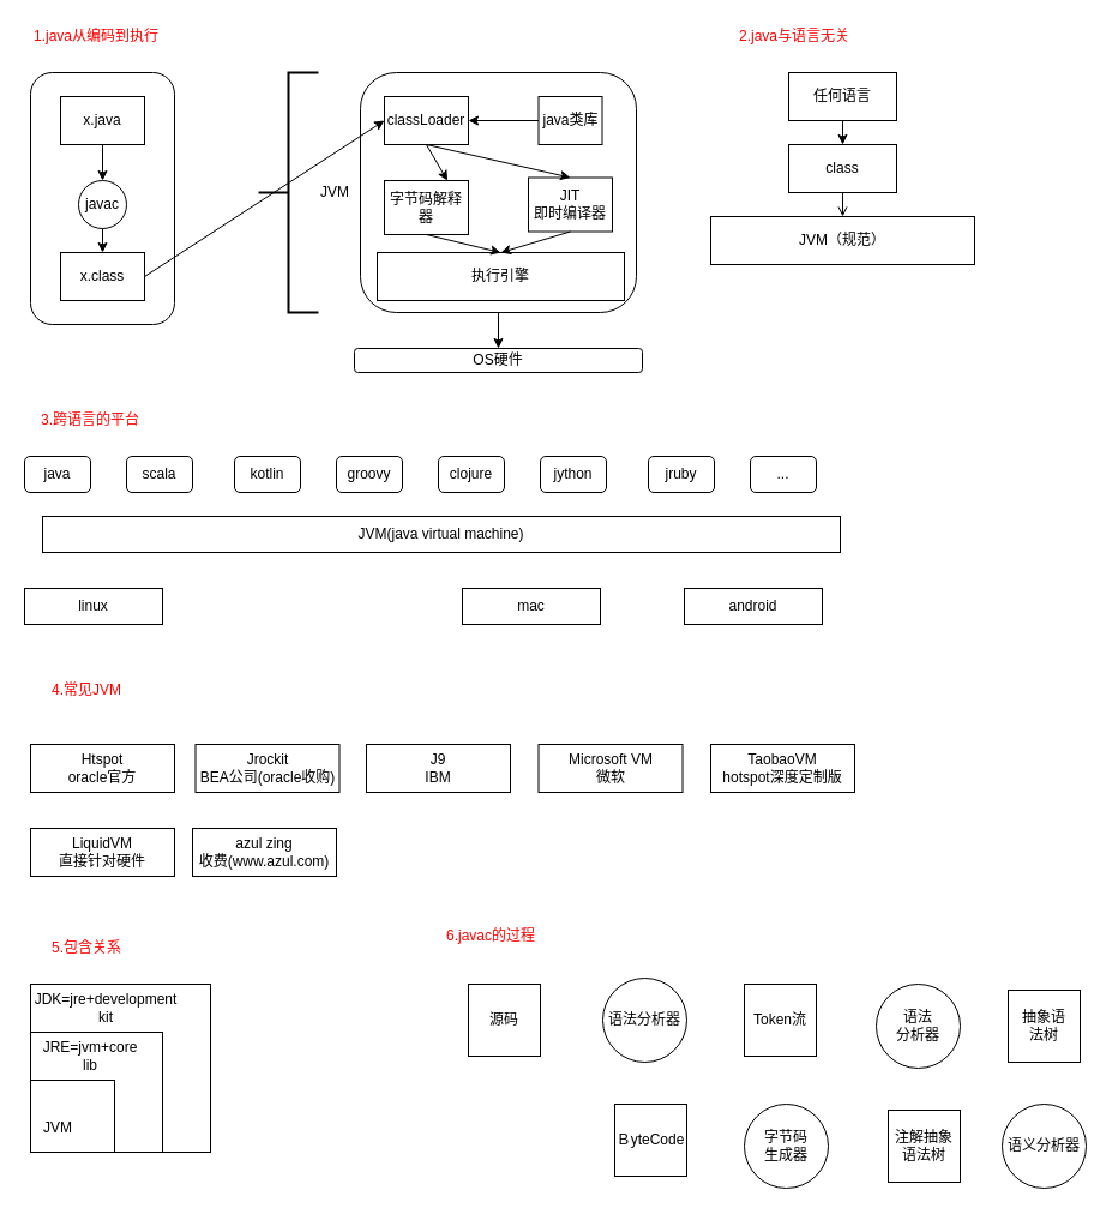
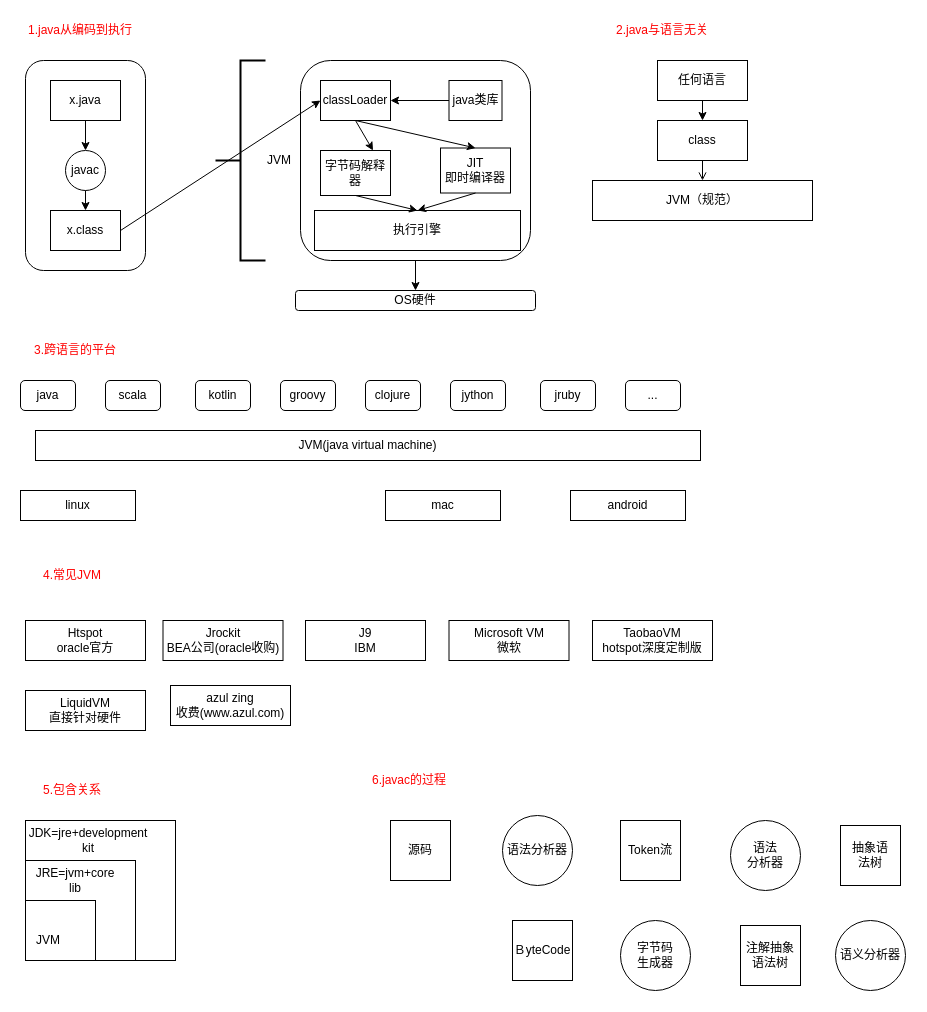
- <mxCell id="50" value="azul zing&lt;br&gt;收费(www.azul.com)" style="rounded=0;whiteSpace=wrap;html=1;" parent="1" vertex="1"><mxGeometry x="160" y="690" width="120" height="40" as="geometry" /></mxCell>
+ <mxCell id="50" value="azul zing&lt;br&gt;收费(www.azul.com)" style="rounded=0;whiteSpace=wrap;html=1;" parent="1" vertex="1"><mxGeometry x="170" y="685" width="120" height="40" as="geometry" /></mxCell>
